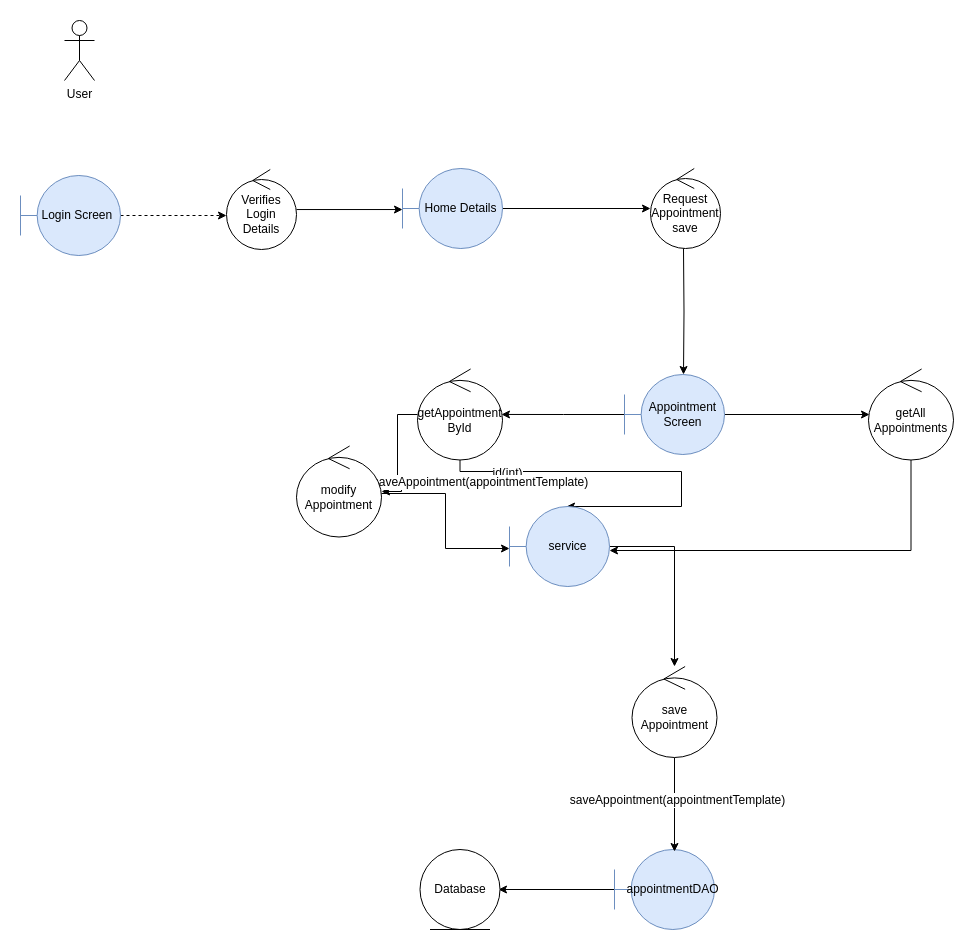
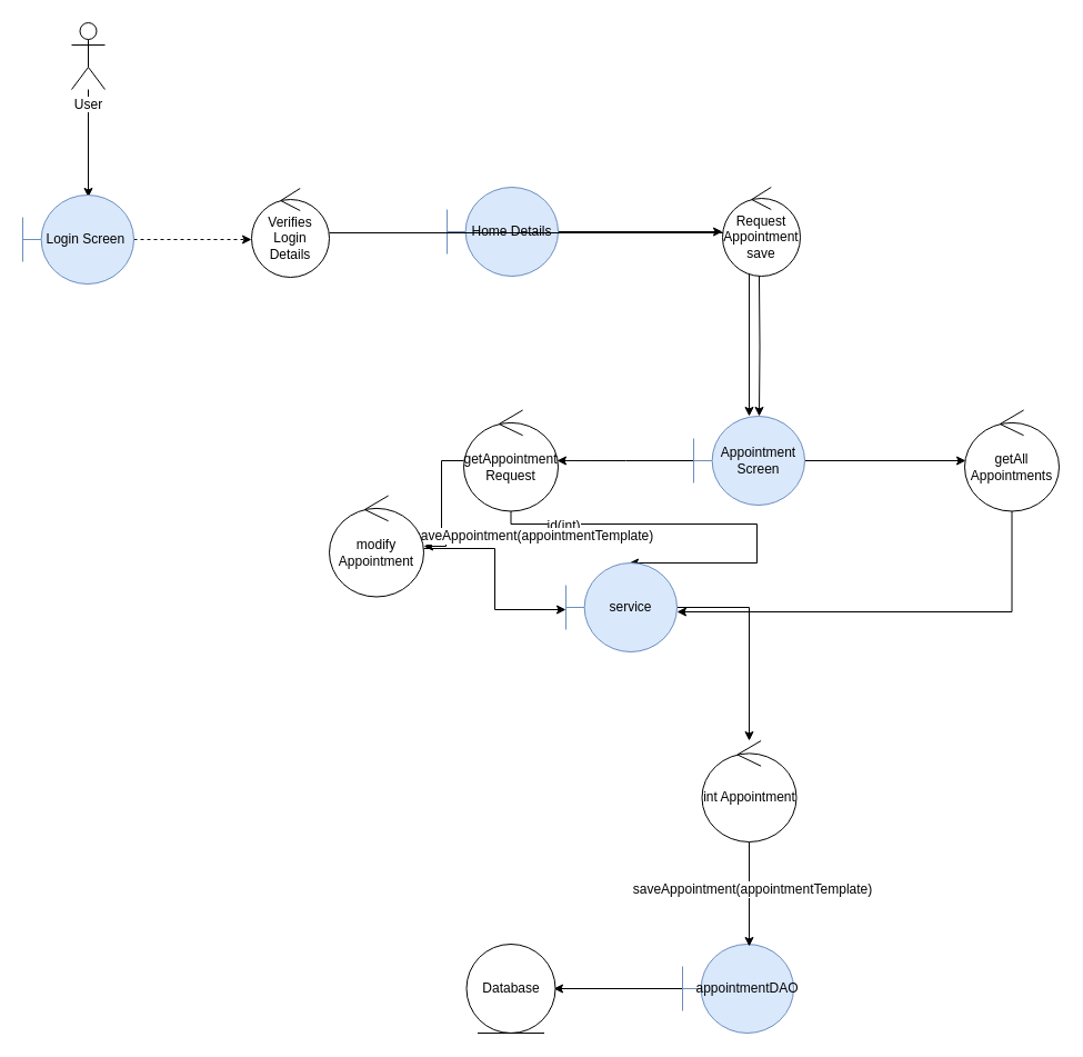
+ <mxCell id="2" value="" style="edgeStyle=orthogonalEdgeStyle;rounded=0;orthogonalLoop=1;jettySize=auto;html=1;entryX=0.59;entryY=0.025;entryDx=0;entryDy=0;entryPerimeter=0;" edge="1" parent="1" source="3" target="5"><mxGeometry relative="1" as="geometry"><mxPoint x="70" y="160" as="targetPoint" /></mxGeometry></mxCell>
- <mxCell id="8" value="" style="edgeStyle=orthogonalEdgeStyle;rounded=0;orthogonalLoop=1;jettySize=auto;html=1;entryX=0;entryY=0.513;entryDx=0;entryDy=0;entryPerimeter=0;" edge="1" parent="1" source="9" target="7"><mxGeometry relative="1" as="geometry"><mxPoint x="376" y="209" as="targetPoint" /></mxGeometry></mxCell>
+ <mxCell id="8" value="" style="edgeStyle=orthogonalEdgeStyle;rounded=0;orthogonalLoop=1;jettySize=auto;html=1;" edge="1" parent="1" source="9" target="13"><mxGeometry relative="1" as="geometry"><mxPoint x="376" y="209" as="targetPoint" /></mxGeometry></mxCell>
- <mxCell id="23" value="getAppointment&lt;br&gt;ById" style="ellipse;shape=umlControl;whiteSpace=wrap;html=1;" vertex="1" parent="1"><mxGeometry x="417" y="368.5" width="85" height="91" as="geometry" /></mxCell>
+ <mxCell id="23" value="getAppointment&lt;br&gt;Request" style="ellipse;shape=umlControl;whiteSpace=wrap;html=1;" vertex="1" parent="1"><mxGeometry x="417" y="368.5" width="85" height="91" as="geometry" /></mxCell>
- <mxCell id="30" value="save Appointment" style="ellipse;shape=umlControl;whiteSpace=wrap;html=1;" vertex="1" parent="1"><mxGeometry x="631.5" y="666" width="85" height="91" as="geometry" /></mxCell>
+ <mxCell id="30" value="int Appointment" style="ellipse;shape=umlControl;whiteSpace=wrap;html=1;" vertex="1" parent="1"><mxGeometry x="631.5" y="666" width="85" height="91" as="geometry" /></mxCell>
